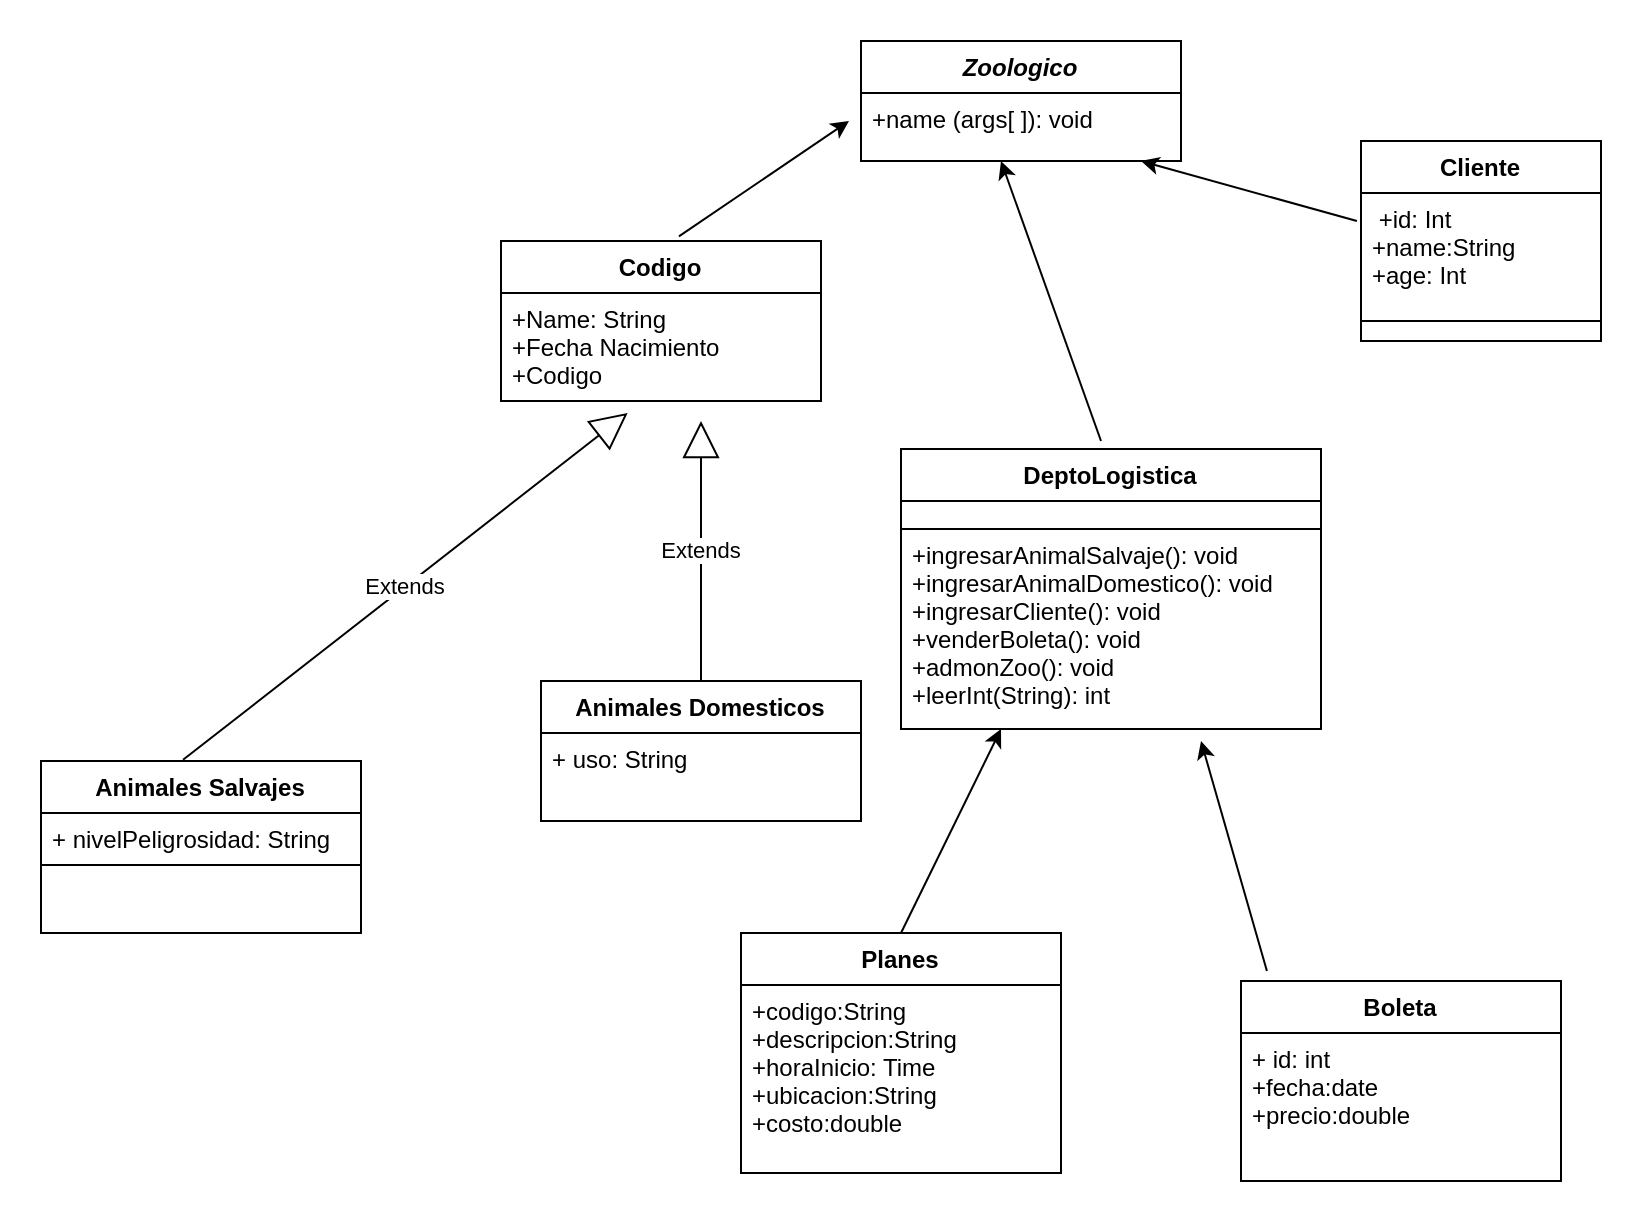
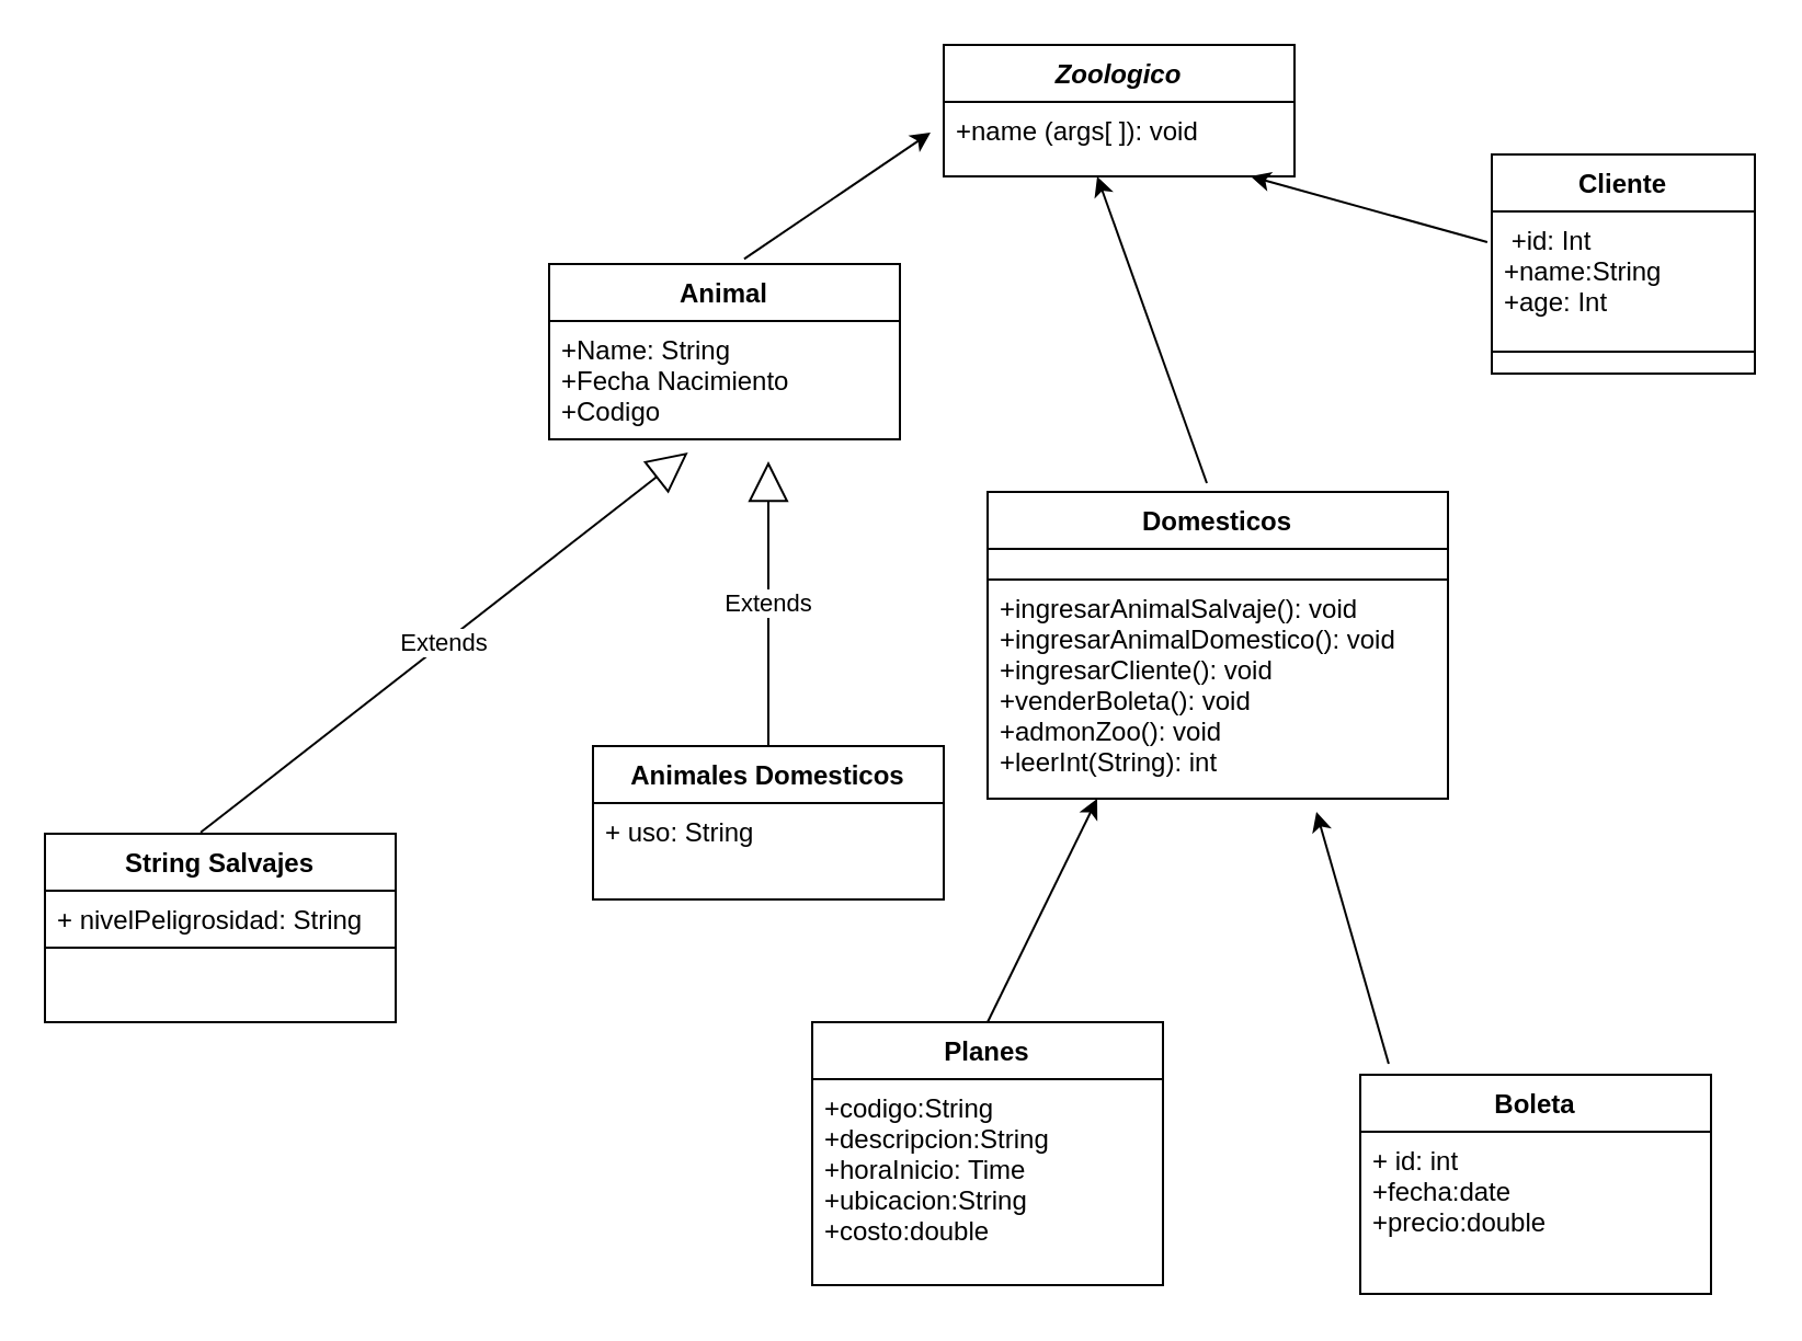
- <mxCell id="2" value="Codigo" style="swimlane;fontStyle=1;align=center;verticalAlign=top;childLayout=stackLayout;horizontal=1;startSize=26;horizontalStack=0;resizeParent=1;resizeLast=0;collapsible=1;marginBottom=0;rounded=0;shadow=0;strokeWidth=1;" parent="1" vertex="1"><mxGeometry x="250" y="120" width="160" height="80" as="geometry"><mxRectangle x="230" y="140" width="160" height="26" as="alternateBounds" /></mxGeometry></mxCell>
+ <mxCell id="2" value="Animal" style="swimlane;fontStyle=1;align=center;verticalAlign=top;childLayout=stackLayout;horizontal=1;startSize=26;horizontalStack=0;resizeParent=1;resizeLast=0;collapsible=1;marginBottom=0;rounded=0;shadow=0;strokeWidth=1;" parent="1" vertex="1"><mxGeometry x="250" y="120" width="160" height="80" as="geometry"><mxRectangle x="230" y="140" width="160" height="26" as="alternateBounds" /></mxGeometry></mxCell>
- <mxCell id="21" value="DeptoLogistica" style="swimlane;fontStyle=1;align=center;verticalAlign=top;childLayout=stackLayout;horizontal=1;startSize=26;horizontalStack=0;resizeParent=1;resizeLast=0;collapsible=1;marginBottom=0;rounded=0;shadow=0;strokeWidth=1;" vertex="1" parent="1"><mxGeometry x="450" y="224" width="210" height="140" as="geometry"><mxRectangle x="130" y="380" width="160" height="26" as="alternateBounds" /></mxGeometry></mxCell>
+ <mxCell id="21" value="Domesticos" style="swimlane;fontStyle=1;align=center;verticalAlign=top;childLayout=stackLayout;horizontal=1;startSize=26;horizontalStack=0;resizeParent=1;resizeLast=0;collapsible=1;marginBottom=0;rounded=0;shadow=0;strokeWidth=1;" vertex="1" parent="1"><mxGeometry x="450" y="224" width="210" height="140" as="geometry"><mxRectangle x="130" y="380" width="160" height="26" as="alternateBounds" /></mxGeometry></mxCell>
- <mxCell id="4" value="Animales Salvajes" style="swimlane;fontStyle=1;align=center;verticalAlign=top;childLayout=stackLayout;horizontal=1;startSize=26;horizontalStack=0;resizeParent=1;resizeLast=0;collapsible=1;marginBottom=0;rounded=0;shadow=0;strokeWidth=1;" parent="1" vertex="1"><mxGeometry x="20" y="380" width="160" height="86" as="geometry"><mxRectangle x="130" y="380" width="160" height="26" as="alternateBounds" /></mxGeometry></mxCell>
+ <mxCell id="4" value="String Salvajes" style="swimlane;fontStyle=1;align=center;verticalAlign=top;childLayout=stackLayout;horizontal=1;startSize=26;horizontalStack=0;resizeParent=1;resizeLast=0;collapsible=1;marginBottom=0;rounded=0;shadow=0;strokeWidth=1;" parent="1" vertex="1"><mxGeometry x="20" y="380" width="160" height="86" as="geometry"><mxRectangle x="130" y="380" width="160" height="26" as="alternateBounds" /></mxGeometry></mxCell>
